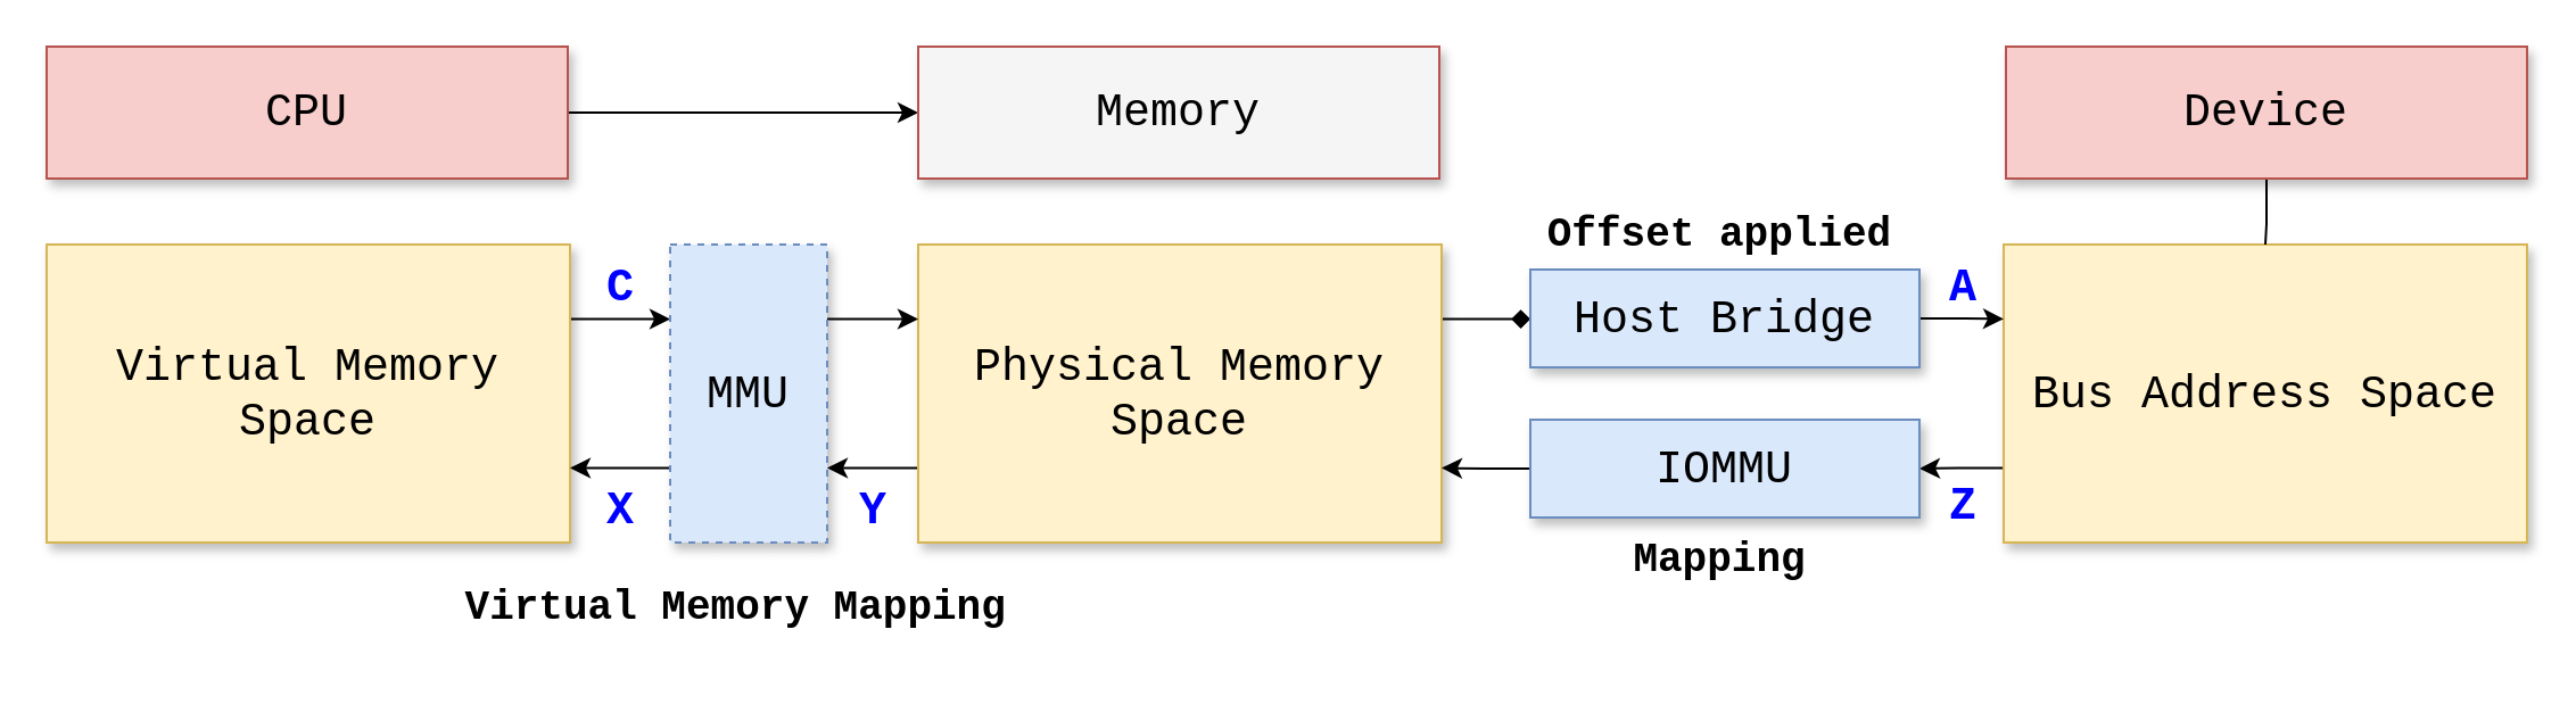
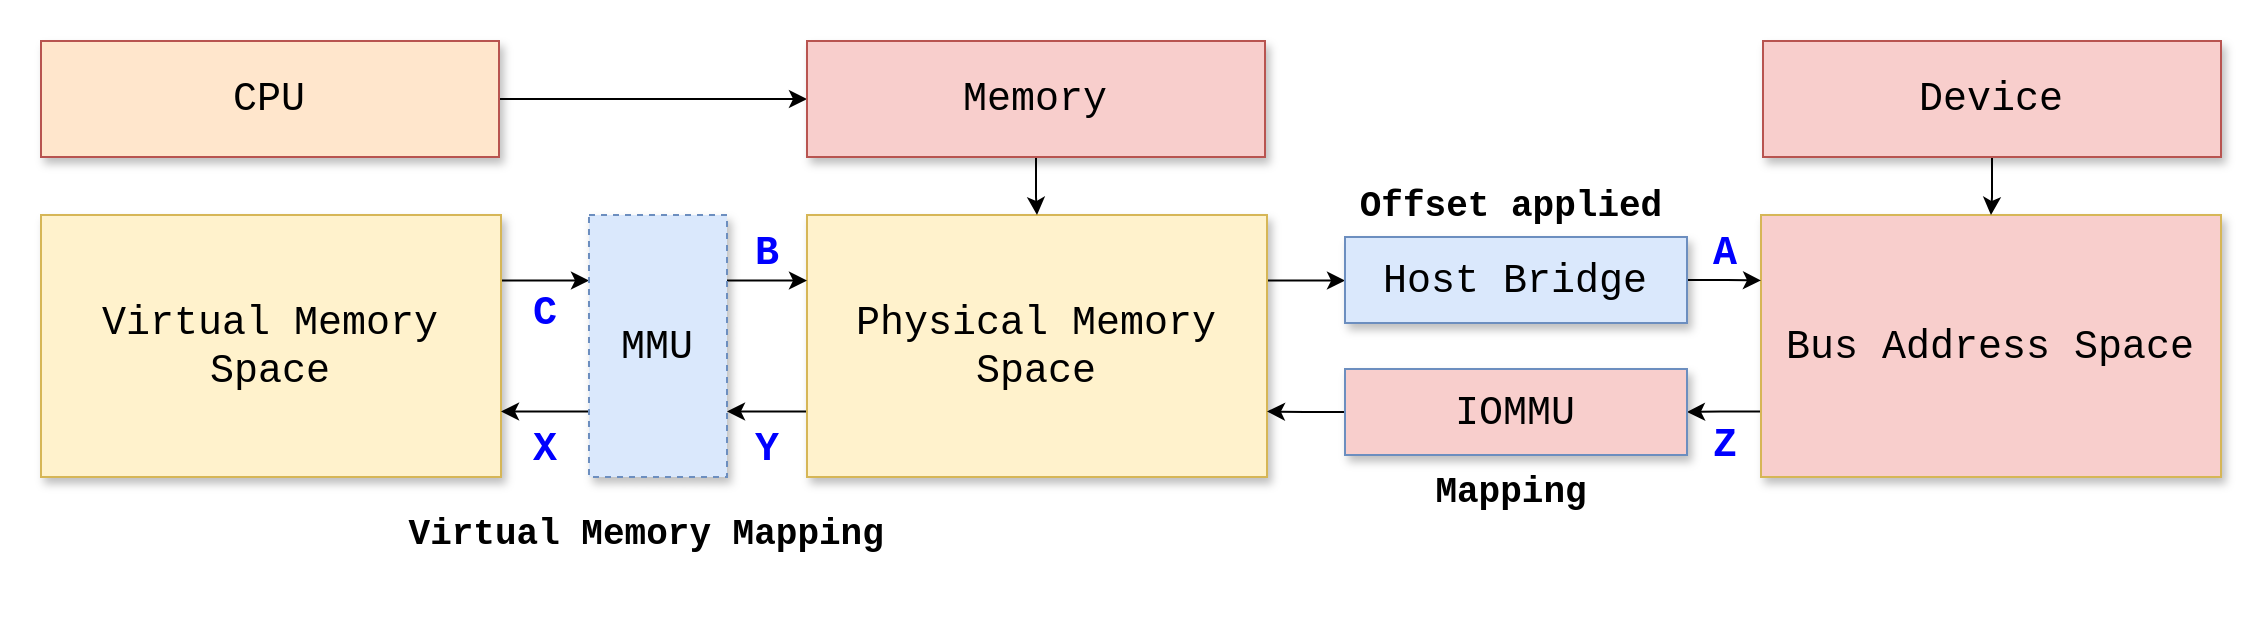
- <mxCell id="26" value="&lt;font style=&quot;font-size: 20px&quot; face=&quot;Courier New&quot;&gt;CPU&lt;/font&gt;" style="rounded=0;whiteSpace=wrap;html=1;shadow=1;fillColor=#f8cecc;strokeColor=#b85450;" vertex="1" parent="1"><mxGeometry x="20" y="20" width="229" height="58" as="geometry" /></mxCell>
+ <mxCell id="26" value="&lt;font style=&quot;font-size: 20px&quot; face=&quot;Courier New&quot;&gt;CPU&lt;/font&gt;" style="rounded=0;whiteSpace=wrap;html=1;shadow=1;fillColor=#ffe6cc;strokeColor=#b85450;" vertex="1" parent="1"><mxGeometry x="20" y="20" width="229" height="58" as="geometry" /></mxCell>
- <mxCell id="28" value="&lt;font style=&quot;font-size: 20px&quot; face=&quot;Courier New&quot;&gt;Memory&lt;/font&gt;" style="rounded=0;whiteSpace=wrap;html=1;shadow=1;fillColor=#f5f5f5;strokeColor=#b85450;" vertex="1" parent="1"><mxGeometry x="403" y="20" width="229" height="58" as="geometry" /></mxCell>
+ <mxCell id="28" value="&lt;font style=&quot;font-size: 20px&quot; face=&quot;Courier New&quot;&gt;Memory&lt;/font&gt;" style="rounded=0;whiteSpace=wrap;html=1;shadow=1;fillColor=#f8cecc;strokeColor=#b85450;" vertex="1" parent="1"><mxGeometry x="403" y="20" width="229" height="58" as="geometry" /></mxCell>
+ <mxCell id="27" style="edgeStyle=orthogonalEdgeStyle;rounded=0;orthogonalLoop=1;jettySize=auto;html=1;" edge="1" parent="1" source="28" target="6"><mxGeometry relative="1" as="geometry" /></mxCell>
- <mxCell id="29" style="edgeStyle=orthogonalEdgeStyle;rounded=0;orthogonalLoop=1;jettySize=auto;html=1;endArrow=none;" edge="1" parent="1" source="30" target="8"><mxGeometry relative="1" as="geometry" /></mxCell>
+ <mxCell id="29" style="edgeStyle=orthogonalEdgeStyle;rounded=0;orthogonalLoop=1;jettySize=auto;html=1;" edge="1" parent="1" source="30" target="8"><mxGeometry relative="1" as="geometry" /></mxCell>
- <mxCell id="19" value="&lt;b&gt;&lt;font style=&quot;font-size: 20px&quot; face=&quot;Courier New&quot; color=&quot;#0000ff&quot;&gt;C&lt;/font&gt;&lt;/b&gt;" style="text;html=1;strokeColor=none;fillColor=none;align=center;verticalAlign=middle;whiteSpace=wrap;rounded=0;shadow=1;" vertex="1" parent="1"><mxGeometry x="258" y="101" width="29" height="49" as="geometry" /></mxCell>
+ <mxCell id="19" value="&lt;b&gt;&lt;font style=&quot;font-size: 20px&quot; face=&quot;Courier New&quot; color=&quot;#0000ff&quot;&gt;C&lt;/font&gt;&lt;/b&gt;" style="text;html=1;strokeColor=none;fillColor=none;align=center;verticalAlign=middle;whiteSpace=wrap;rounded=0;shadow=1;" vertex="1" parent="1"><mxGeometry x="258" y="131" width="29" height="49" as="geometry" /></mxCell>
+ <mxCell id="20" value="&lt;b&gt;&lt;font style=&quot;font-size: 20px&quot; face=&quot;Courier New&quot; color=&quot;#0000ff&quot;&gt;B&lt;/font&gt;&lt;/b&gt;" style="text;html=1;strokeColor=none;fillColor=none;align=center;verticalAlign=middle;whiteSpace=wrap;rounded=0;shadow=1;" vertex="1" parent="1"><mxGeometry x="369" y="101" width="29" height="49" as="geometry" /></mxCell>
- <mxCell id="4" style="edgeStyle=orthogonalEdgeStyle;rounded=0;orthogonalLoop=1;jettySize=auto;html=1;entryX=0;entryY=0.5;entryDx=0;entryDy=0;exitX=1;exitY=0.25;exitDx=0;exitDy=0;endArrow=diamond;" edge="1" parent="1" source="6" target="17"><mxGeometry relative="1" as="geometry" /></mxCell>
+ <mxCell id="4" style="edgeStyle=orthogonalEdgeStyle;rounded=0;orthogonalLoop=1;jettySize=auto;html=1;entryX=0;entryY=0.5;entryDx=0;entryDy=0;exitX=1;exitY=0.25;exitDx=0;exitDy=0;" edge="1" parent="1" source="6" target="17"><mxGeometry relative="1" as="geometry" /></mxCell>
- <mxCell id="8" value="&lt;font style=&quot;font-size: 20px&quot; face=&quot;Courier New&quot;&gt;Bus Address Space&lt;/font&gt;" style="rounded=0;whiteSpace=wrap;html=1;shadow=1;fillColor=#fff2cc;strokeColor=#d6b656;" vertex="1" parent="1"><mxGeometry x="880" y="107" width="230" height="131" as="geometry" /></mxCell>
+ <mxCell id="8" value="&lt;font style=&quot;font-size: 20px&quot; face=&quot;Courier New&quot;&gt;Bus Address Space&lt;/font&gt;" style="rounded=0;whiteSpace=wrap;html=1;shadow=1;fillColor=#f8cecc;strokeColor=#d6b656;" vertex="1" parent="1"><mxGeometry x="880" y="107" width="230" height="131" as="geometry" /></mxCell>
- <mxCell id="13" value="&lt;font style=&quot;font-size: 20px&quot; face=&quot;Courier New&quot;&gt;IOMMU&lt;/font&gt;" style="rounded=0;whiteSpace=wrap;html=1;shadow=1;fillColor=#dae8fc;strokeColor=#6c8ebf;" vertex="1" parent="1"><mxGeometry x="672" y="184" width="171" height="43" as="geometry" /></mxCell>
+ <mxCell id="13" value="&lt;font style=&quot;font-size: 20px&quot; face=&quot;Courier New&quot;&gt;IOMMU&lt;/font&gt;" style="rounded=0;whiteSpace=wrap;html=1;shadow=1;fillColor=#f8cecc;strokeColor=#6c8ebf;" vertex="1" parent="1"><mxGeometry x="672" y="184" width="171" height="43" as="geometry" /></mxCell>
